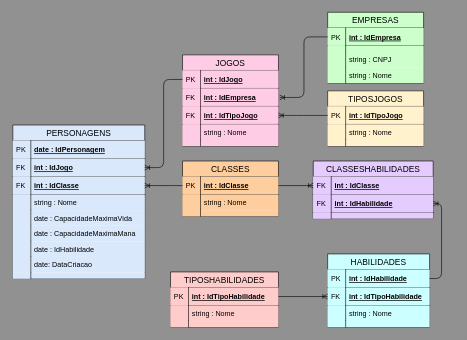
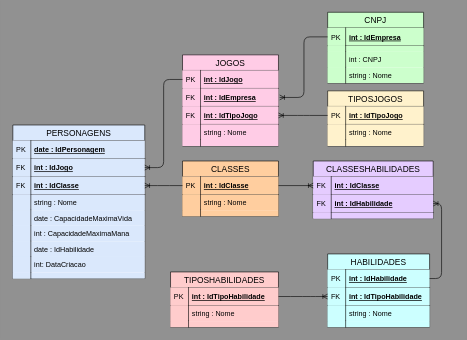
- <mxCell id="48" value="EMPRESAS" style="swimlane;fontStyle=0;childLayout=stackLayout;horizontal=1;startSize=26;fillColor=#CCFFCC;horizontalStack=0;resizeParent=1;resizeParentMax=0;resizeLast=0;collapsible=1;marginBottom=0;swimlaneFillColor=#ffffff;align=center;fontSize=14;strokeColor=#000000;fontColor=#000000;" vertex="1" parent="1"><mxGeometry x="545.5" y="20" width="160" height="118" as="geometry" /></mxCell>
+ <mxCell id="48" value="CNPJ" style="swimlane;fontStyle=0;childLayout=stackLayout;horizontal=1;startSize=26;fillColor=#CCFFCC;horizontalStack=0;resizeParent=1;resizeParentMax=0;resizeLast=0;collapsible=1;marginBottom=0;swimlaneFillColor=#ffffff;align=center;fontSize=14;strokeColor=#000000;fontColor=#000000;" vertex="1" parent="1"><mxGeometry x="545.5" y="20" width="160" height="118" as="geometry" /></mxCell>
- <mxCell id="53" value="string : CNPJ" style="shape=partialRectangle;top=0;left=0;right=0;bottom=0;align=left;verticalAlign=top;fillColor=#CCFFCC;spacingLeft=34;spacingRight=4;overflow=hidden;rotatable=0;points=[[0,0.5],[1,0.5]];portConstraint=eastwest;dropTarget=0;fontSize=12;strokeColor=#000000;fontColor=#000000;" vertex="1" parent="48"><mxGeometry y="66" width="160" height="26" as="geometry" /></mxCell>
+ <mxCell id="53" value="int : CNPJ" style="shape=partialRectangle;top=0;left=0;right=0;bottom=0;align=left;verticalAlign=top;fillColor=#CCFFCC;spacingLeft=34;spacingRight=4;overflow=hidden;rotatable=0;points=[[0,0.5],[1,0.5]];portConstraint=eastwest;dropTarget=0;fontSize=12;strokeColor=#000000;fontColor=#000000;" vertex="1" parent="48"><mxGeometry y="66" width="160" height="26" as="geometry" /></mxCell>
- <mxCell id="13" value="date : CapacidadeMaximaMana" style="shape=partialRectangle;top=0;left=0;right=0;bottom=0;align=left;verticalAlign=top;fillColor=#dae8fc;spacingLeft=34;spacingRight=4;overflow=hidden;rotatable=0;points=[[0,0.5],[1,0.5]];portConstraint=eastwest;dropTarget=0;fontSize=12;strokeColor=#000000;fontColor=#000000;" vertex="1" parent="2"><mxGeometry y="168" width="220" height="26" as="geometry" /></mxCell>
+ <mxCell id="13" value="int : CapacidadeMaximaMana" style="shape=partialRectangle;top=0;left=0;right=0;bottom=0;align=left;verticalAlign=top;fillColor=#dae8fc;spacingLeft=34;spacingRight=4;overflow=hidden;rotatable=0;points=[[0,0.5],[1,0.5]];portConstraint=eastwest;dropTarget=0;fontSize=12;strokeColor=#000000;fontColor=#000000;" vertex="1" parent="2"><mxGeometry y="168" width="220" height="26" as="geometry" /></mxCell>
- <mxCell id="17" value="date: DataCriacao" style="shape=partialRectangle;top=0;left=0;right=0;bottom=0;align=left;verticalAlign=top;fillColor=#dae8fc;spacingLeft=34;spacingRight=4;overflow=hidden;rotatable=0;points=[[0,0.5],[1,0.5]];portConstraint=eastwest;dropTarget=0;fontSize=12;strokeColor=#000000;fontColor=#000000;" vertex="1" parent="2"><mxGeometry y="220" width="220" height="26" as="geometry" /></mxCell>
+ <mxCell id="17" value="int: DataCriacao" style="shape=partialRectangle;top=0;left=0;right=0;bottom=0;align=left;verticalAlign=top;fillColor=#dae8fc;spacingLeft=34;spacingRight=4;overflow=hidden;rotatable=0;points=[[0,0.5],[1,0.5]];portConstraint=eastwest;dropTarget=0;fontSize=12;strokeColor=#000000;fontColor=#000000;" vertex="1" parent="2"><mxGeometry y="220" width="220" height="26" as="geometry" /></mxCell>
